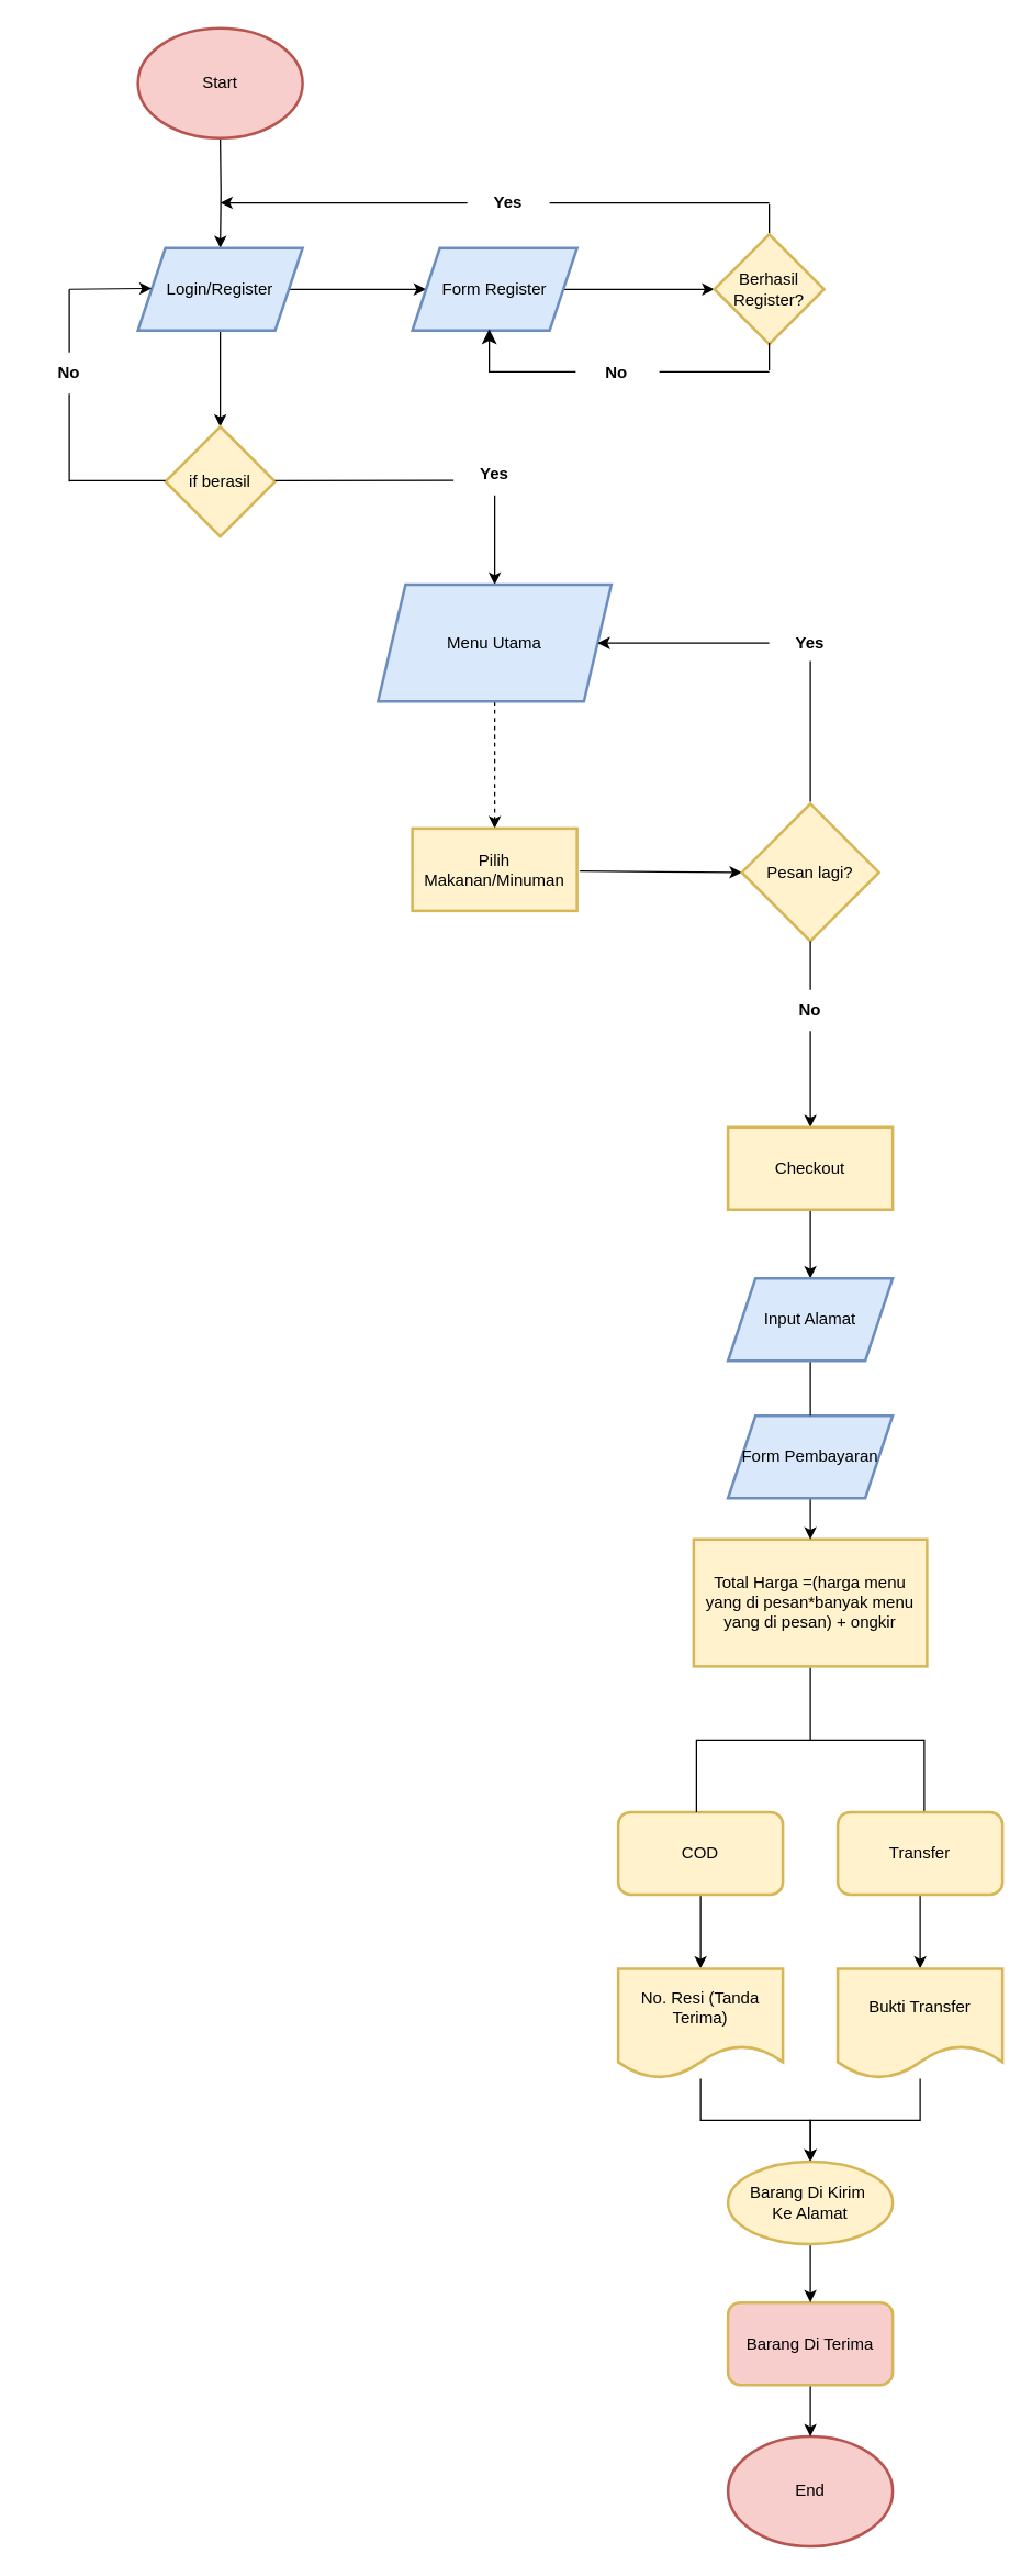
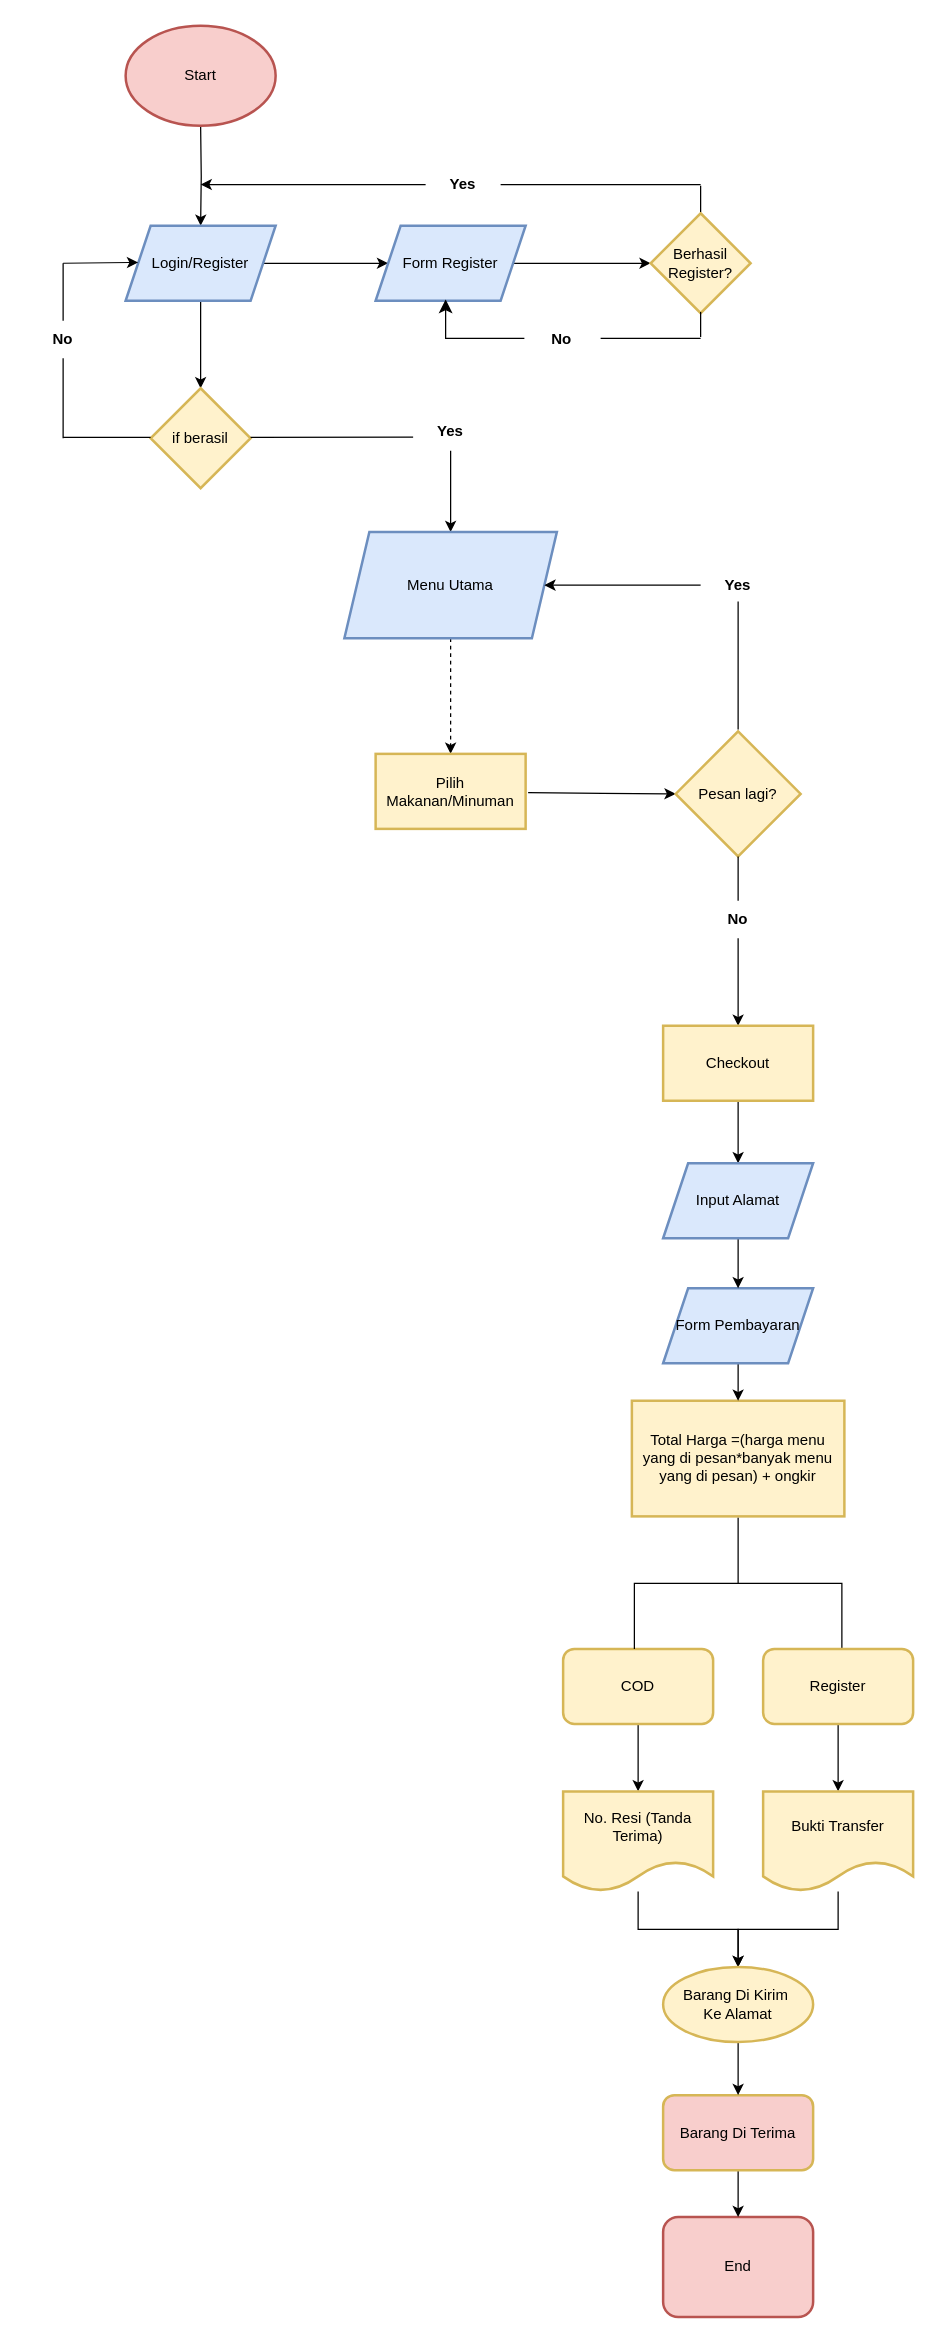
- <mxCell id="54" value="" style="edgeStyle=orthogonalEdgeStyle;rounded=0;orthogonalLoop=1;jettySize=auto;html=1;endArrow=none;" edge="1" parent="1" source="55" target="53"><mxGeometry relative="1" as="geometry" /></mxCell>
+ <mxCell id="54" value="" style="edgeStyle=orthogonalEdgeStyle;rounded=0;orthogonalLoop=1;jettySize=auto;html=1;" edge="1" parent="1" source="55" target="53"><mxGeometry relative="1" as="geometry" /></mxCell>
- <mxCell id="47" value="Transfer" style="rounded=1;whiteSpace=wrap;html=1;align=center;strokeWidth=2;fillColor=#fff2cc;strokeColor=#d6b656;" vertex="1" parent="1"><mxGeometry x="610" y="1318.5" width="120" height="60" as="geometry" /></mxCell>
+ <mxCell id="47" value="Register" style="rounded=1;whiteSpace=wrap;html=1;align=center;strokeWidth=2;fillColor=#fff2cc;strokeColor=#d6b656;" vertex="1" parent="1"><mxGeometry x="610" y="1318.5" width="120" height="60" as="geometry" /></mxCell>
- <mxCell id="40" value="End" style="ellipse;whiteSpace=wrap;html=1;strokeWidth=2;fillColor=#f8cecc;strokeColor=#b85450;" vertex="1" parent="1"><mxGeometry x="530" y="1773" width="120" height="80" as="geometry" /></mxCell>
+ <mxCell id="40" value="End" style="whiteSpace=wrap;html=1;strokeWidth=2;fillColor=#f8cecc;strokeColor=#b85450;rounded=1;" vertex="1" parent="1"><mxGeometry x="530" y="1773" width="120" height="80" as="geometry" /></mxCell>
